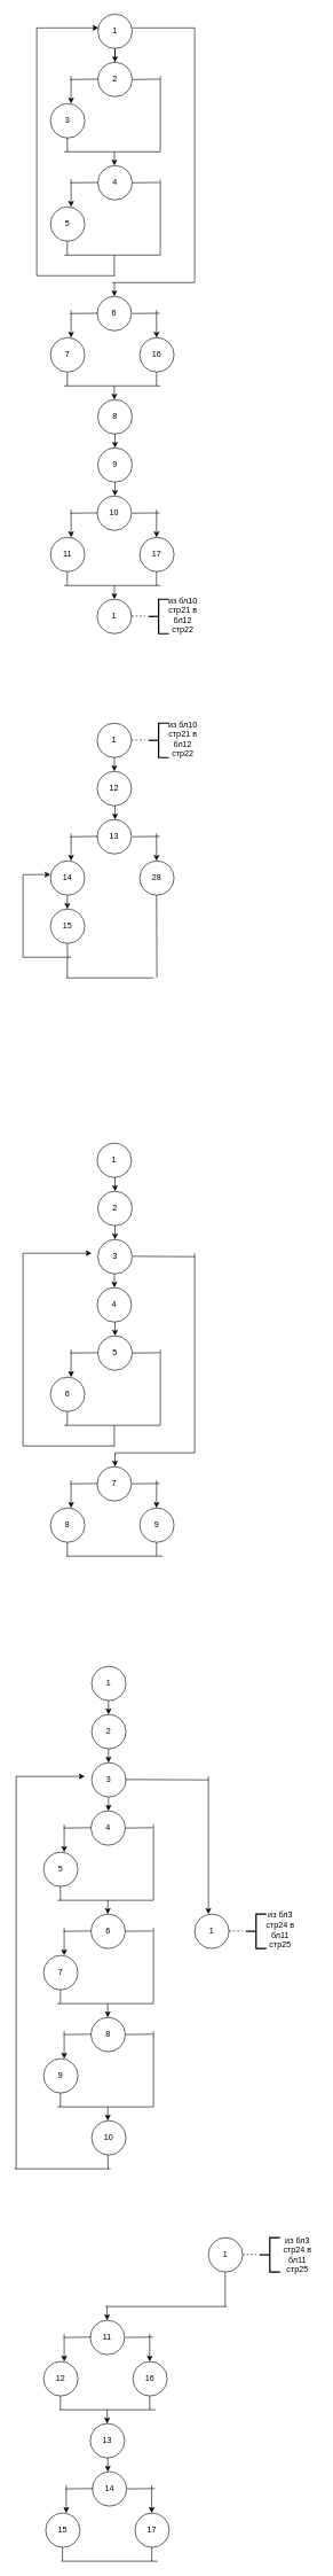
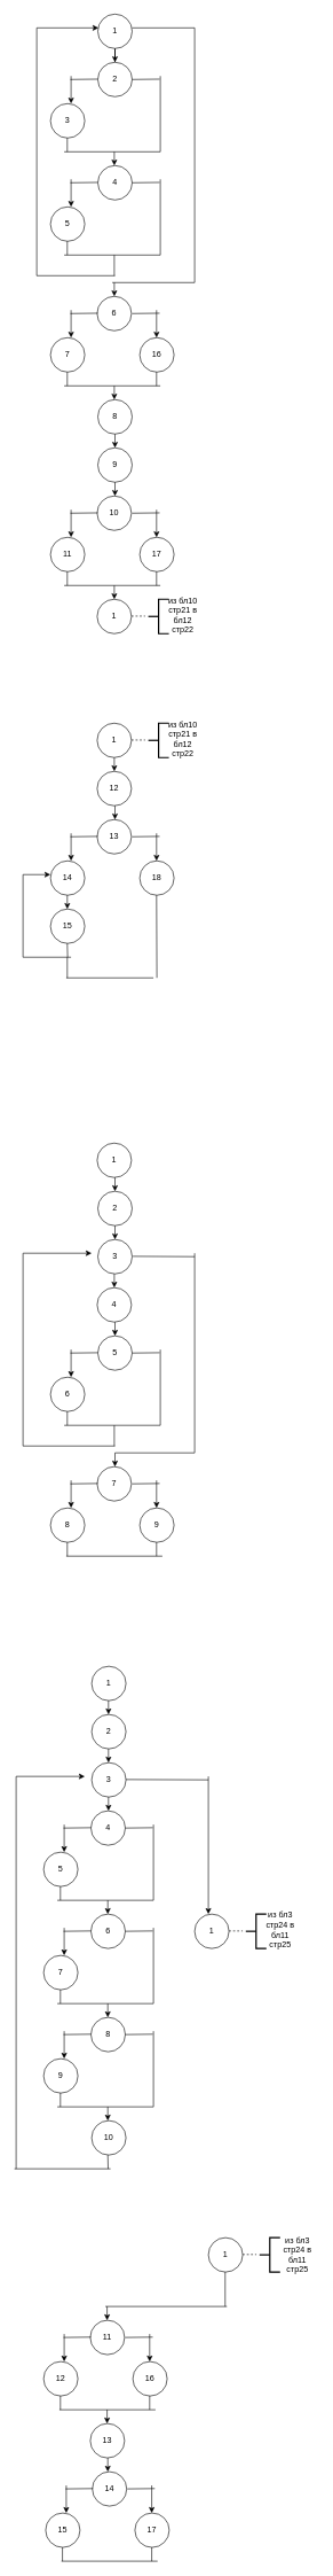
- <mxCell id="71" value="28" style="ellipse;whiteSpace=wrap;html=1;aspect=fixed;" vertex="1" parent="1"><mxGeometry x="203" y="1250" width="50" height="50" as="geometry" /></mxCell>
+ <mxCell id="71" value="18" style="ellipse;whiteSpace=wrap;html=1;aspect=fixed;" vertex="1" parent="1"><mxGeometry x="203" y="1250" width="50" height="50" as="geometry" /></mxCell>
